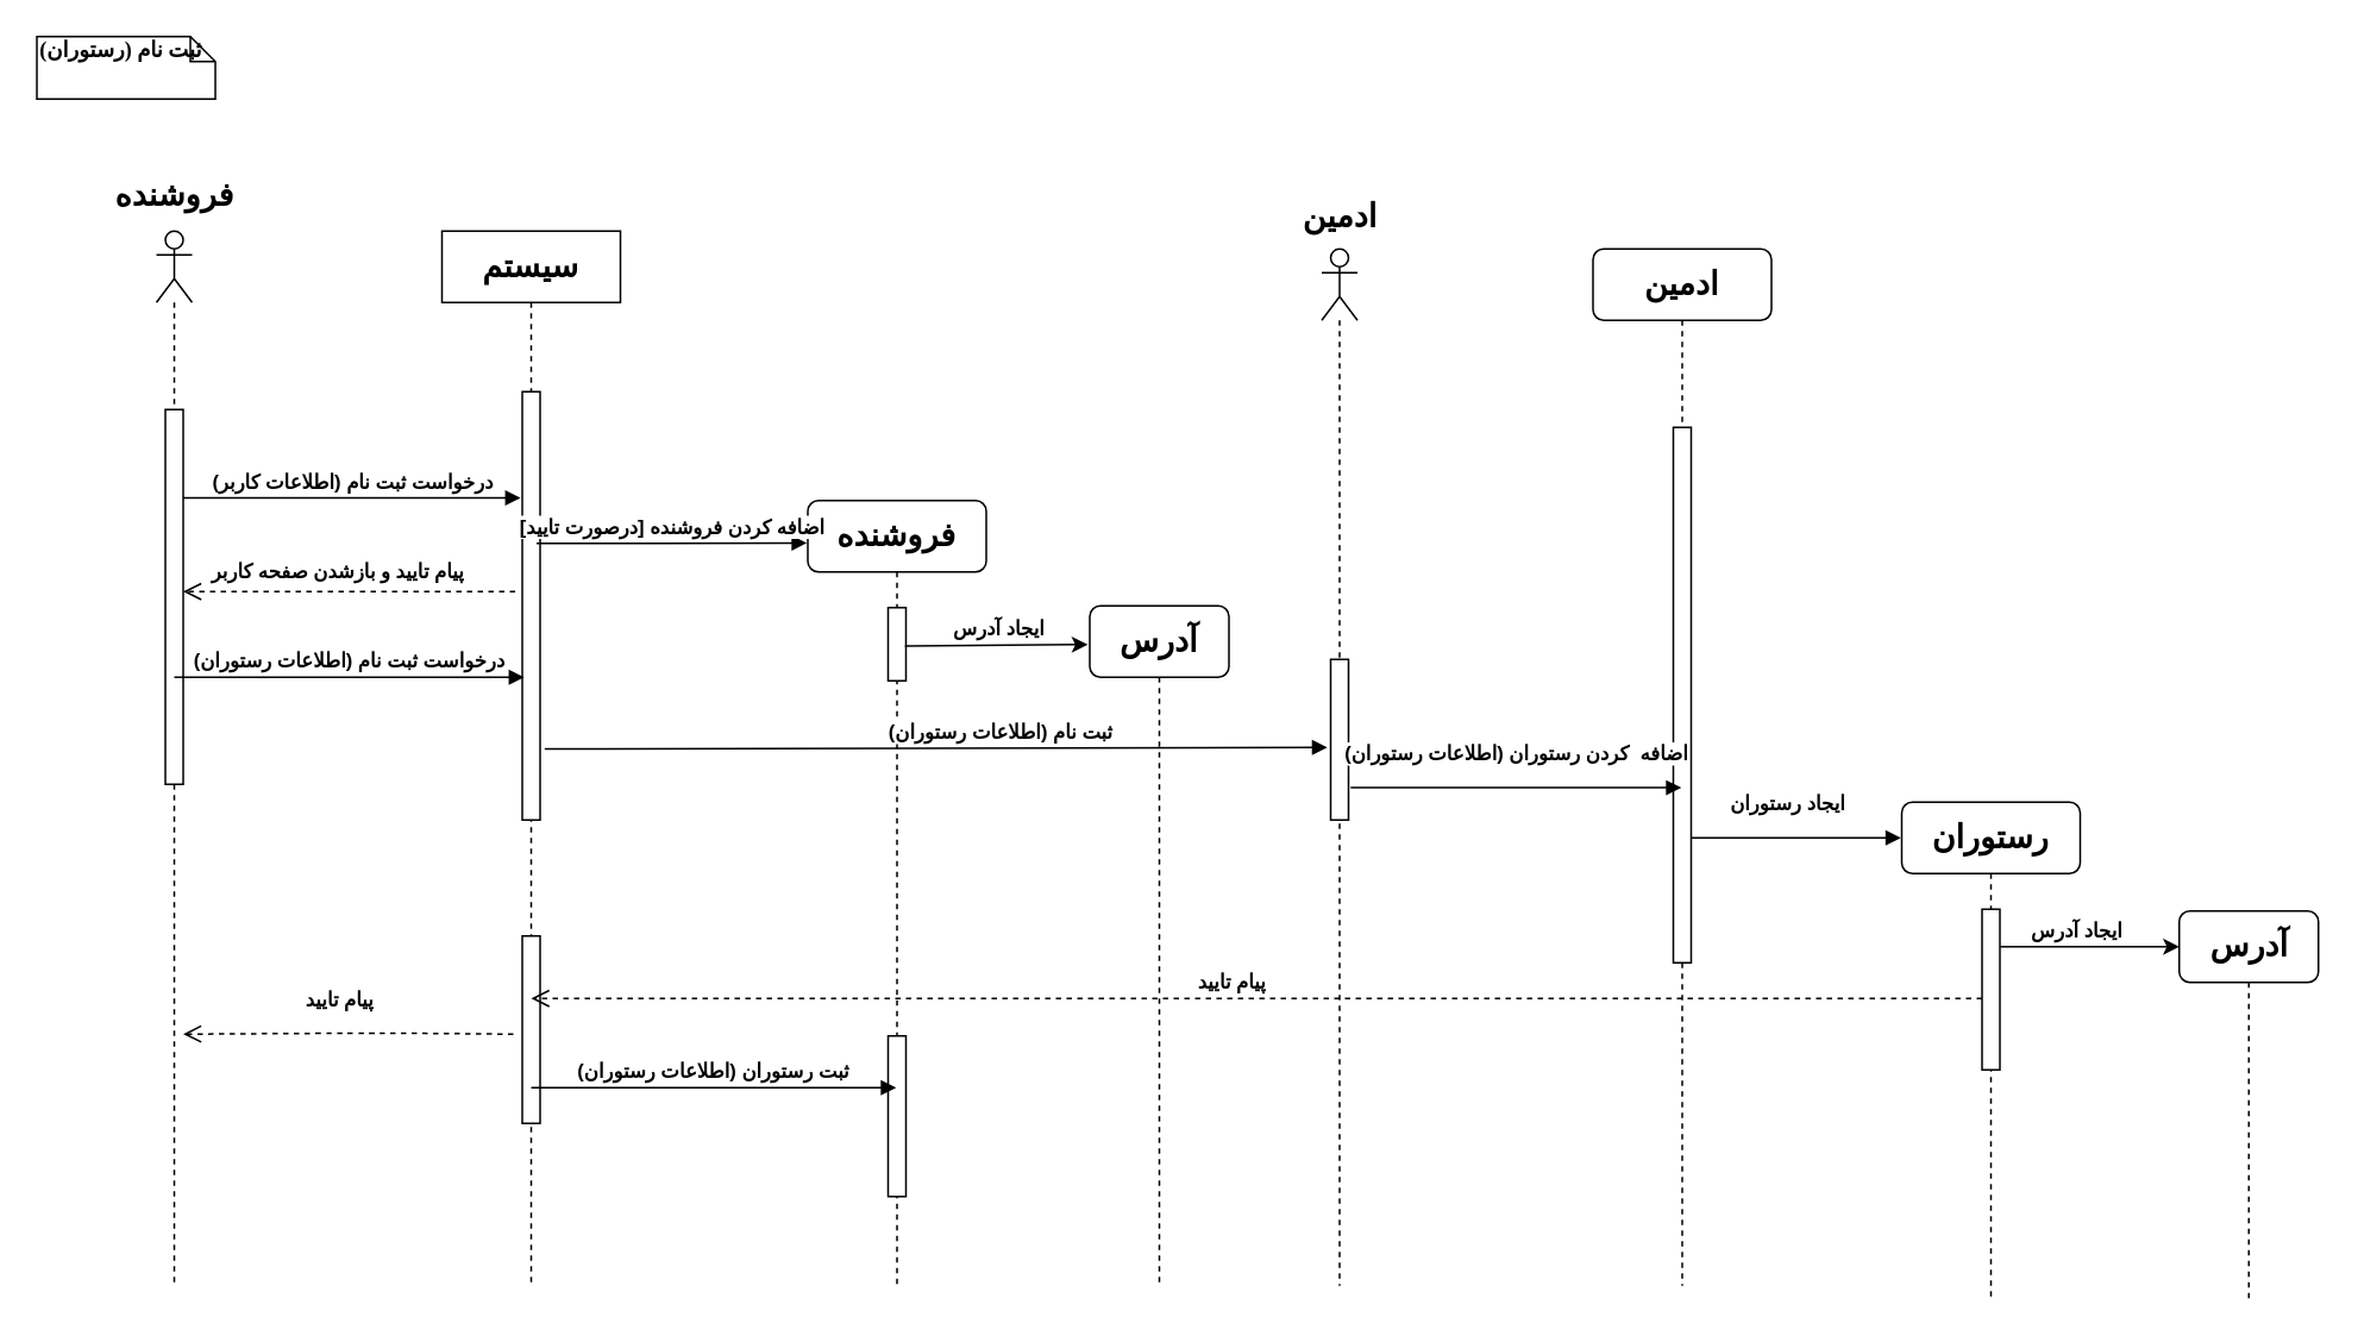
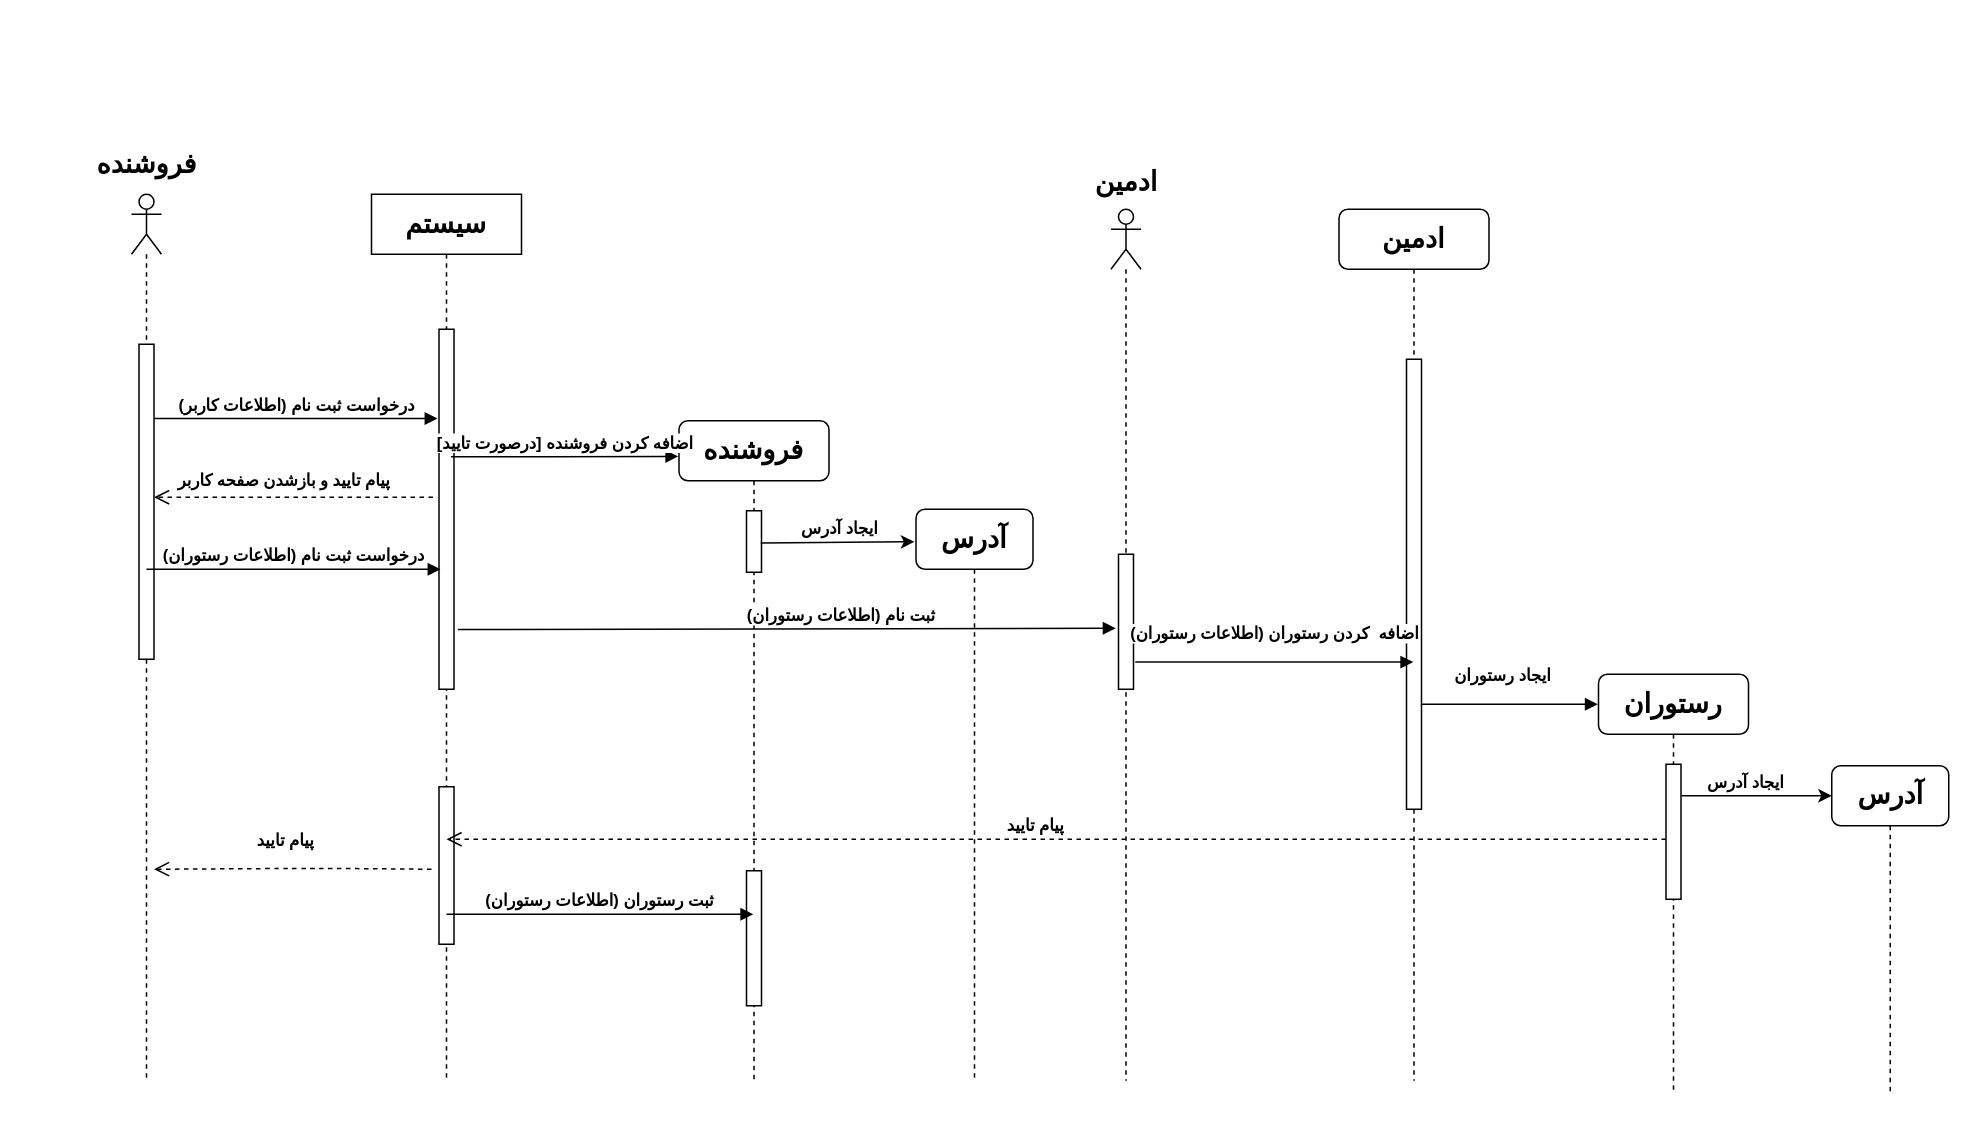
- <mxCell id="7" value="&lt;b&gt;(ثبت نام (رستوران &lt;/b&gt;" style="shape=note;whiteSpace=wrap;html=1;size=14;verticalAlign=top;align=left;spacingTop=-6;rounded=0;shadow=0;comic=0;labelBackgroundColor=none;strokeWidth=1;fontFamily=Verdana;fontSize=12" parent="1" vertex="1"><mxGeometry width="100" height="35" as="geometry" x="20" y="20" /></mxCell>
